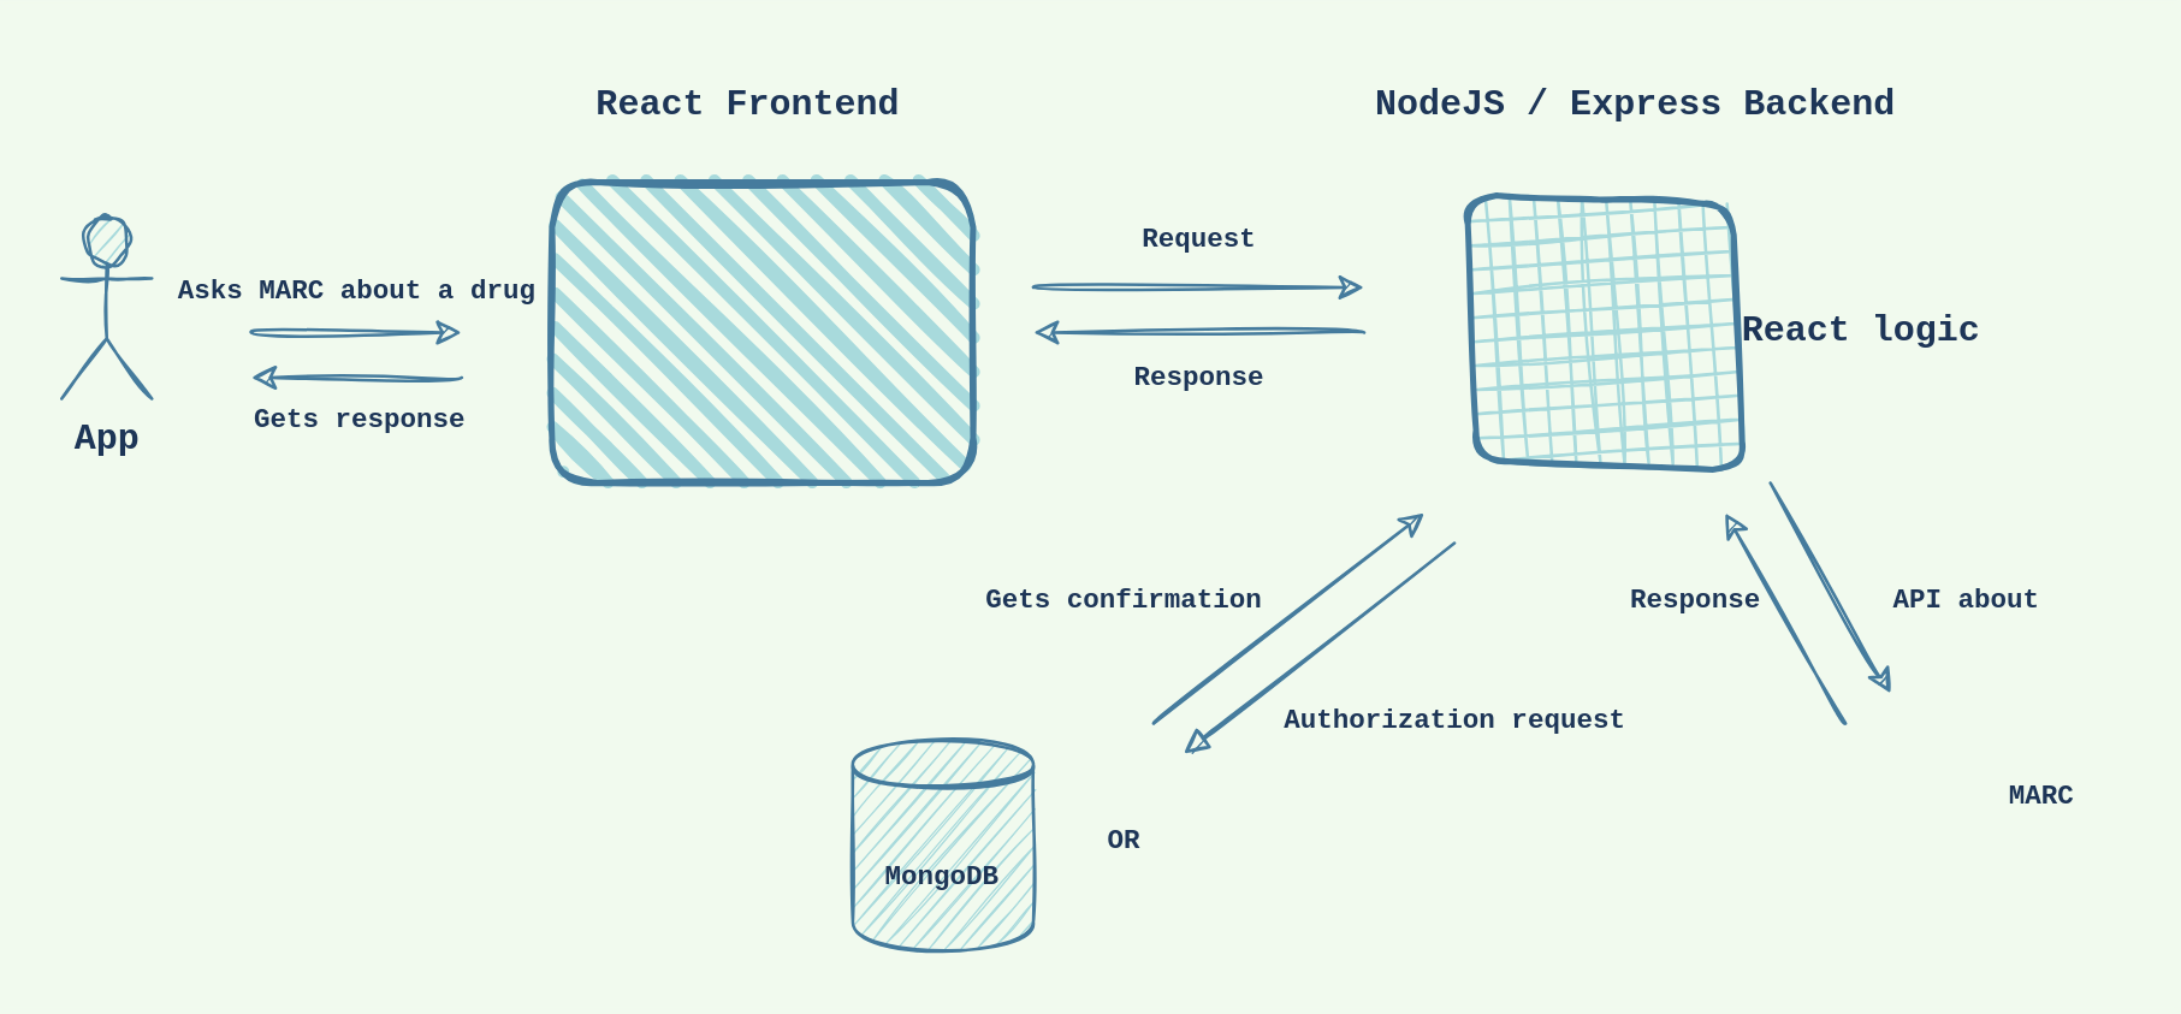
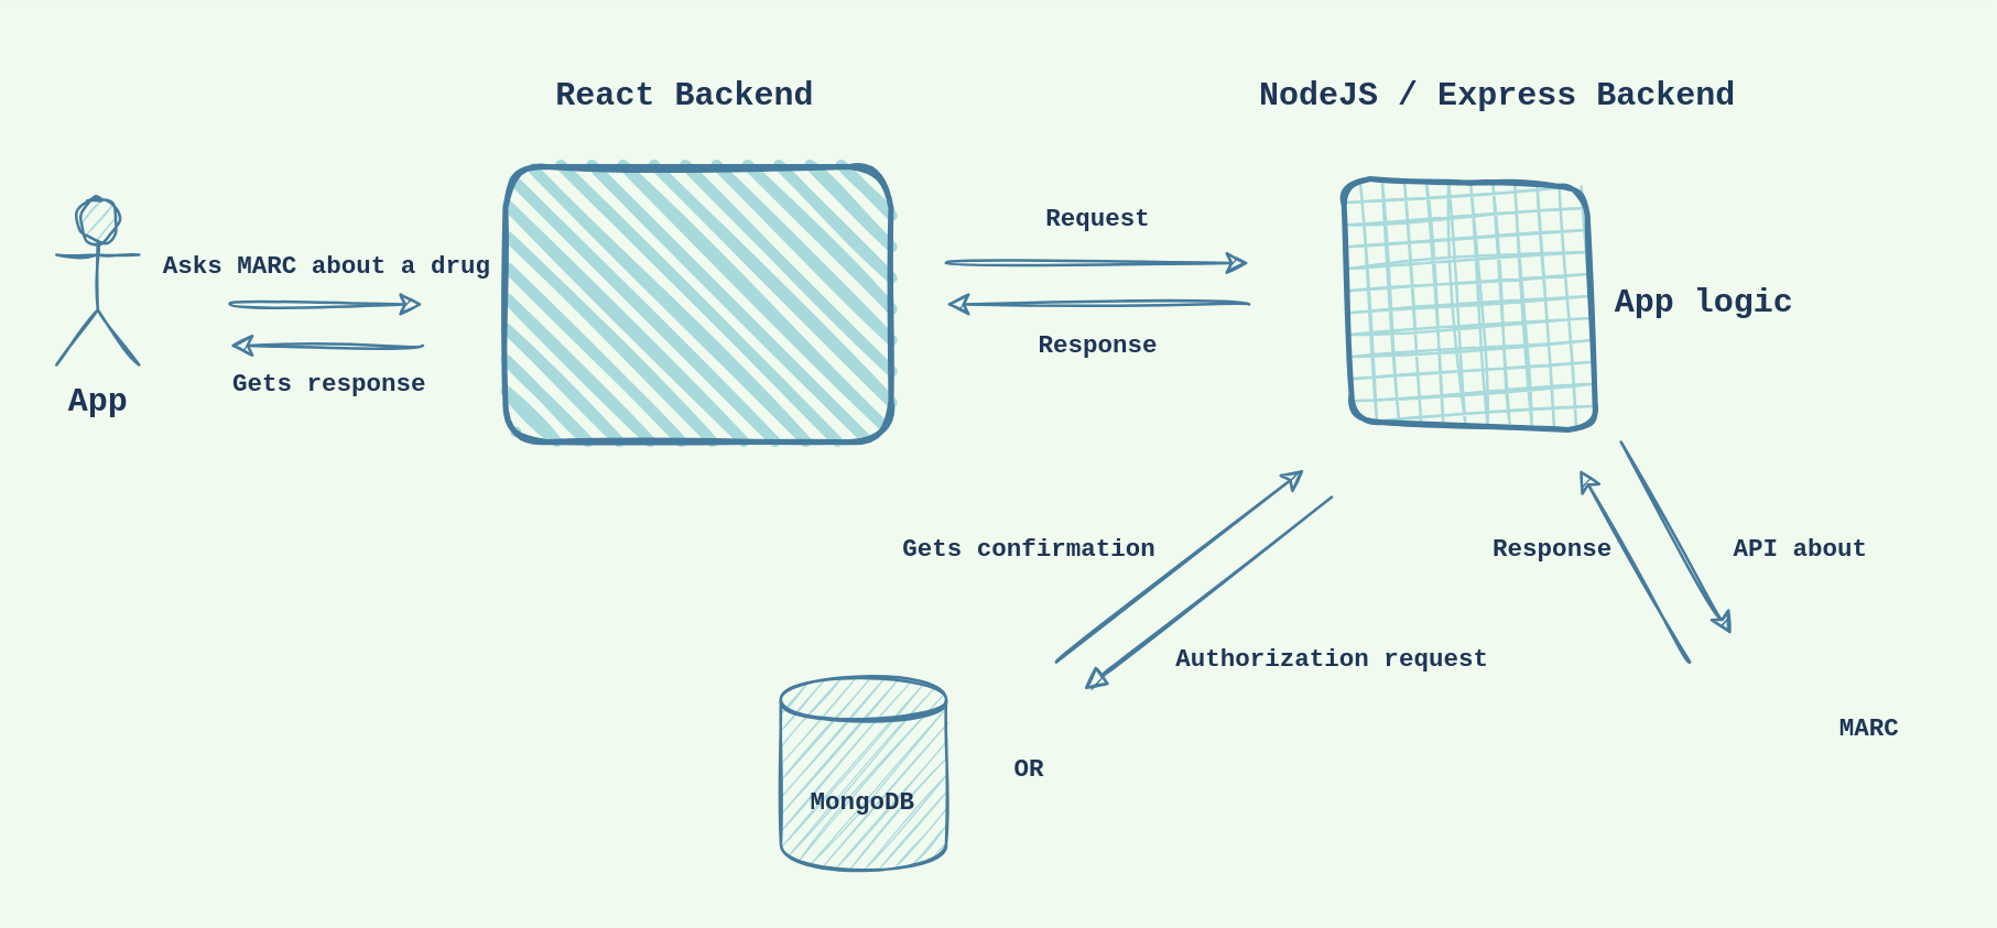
- <mxCell id="6" value="React Frontend" style="text;html=1;align=center;verticalAlign=middle;resizable=0;points=[];autosize=1;strokeColor=none;fillColor=none;rounded=1;sketch=1;fontFamily=Courier New;fontStyle=1;fontColor=#1D3557;" vertex="1" parent="1"><mxGeometry x="188" y="20" width="120" height="30" as="geometry" /></mxCell>
+ <mxCell id="6" value="React Backend" style="text;html=1;align=center;verticalAlign=middle;resizable=0;points=[];autosize=1;strokeColor=none;fillColor=none;rounded=1;sketch=1;fontFamily=Courier New;fontStyle=1;fontColor=#1D3557;" vertex="1" parent="1"><mxGeometry x="188" y="20" width="120" height="30" as="geometry" /></mxCell>
- <mxCell id="9" value="React logic" style="text;html=1;align=center;verticalAlign=middle;resizable=0;points=[];autosize=1;strokeColor=none;fillColor=none;rounded=1;sketch=1;fontFamily=Courier New;fontStyle=1;fontColor=#1D3557;" vertex="1" parent="1"><mxGeometry x="573" y="95" width="90" height="30" as="geometry" /></mxCell>
+ <mxCell id="9" value="App logic" style="text;html=1;align=center;verticalAlign=middle;resizable=0;points=[];autosize=1;strokeColor=none;fillColor=none;rounded=1;sketch=1;fontFamily=Courier New;fontStyle=1;fontColor=#1D3557;" vertex="1" parent="1"><mxGeometry x="573" y="95" width="90" height="30" as="geometry" /></mxCell>
